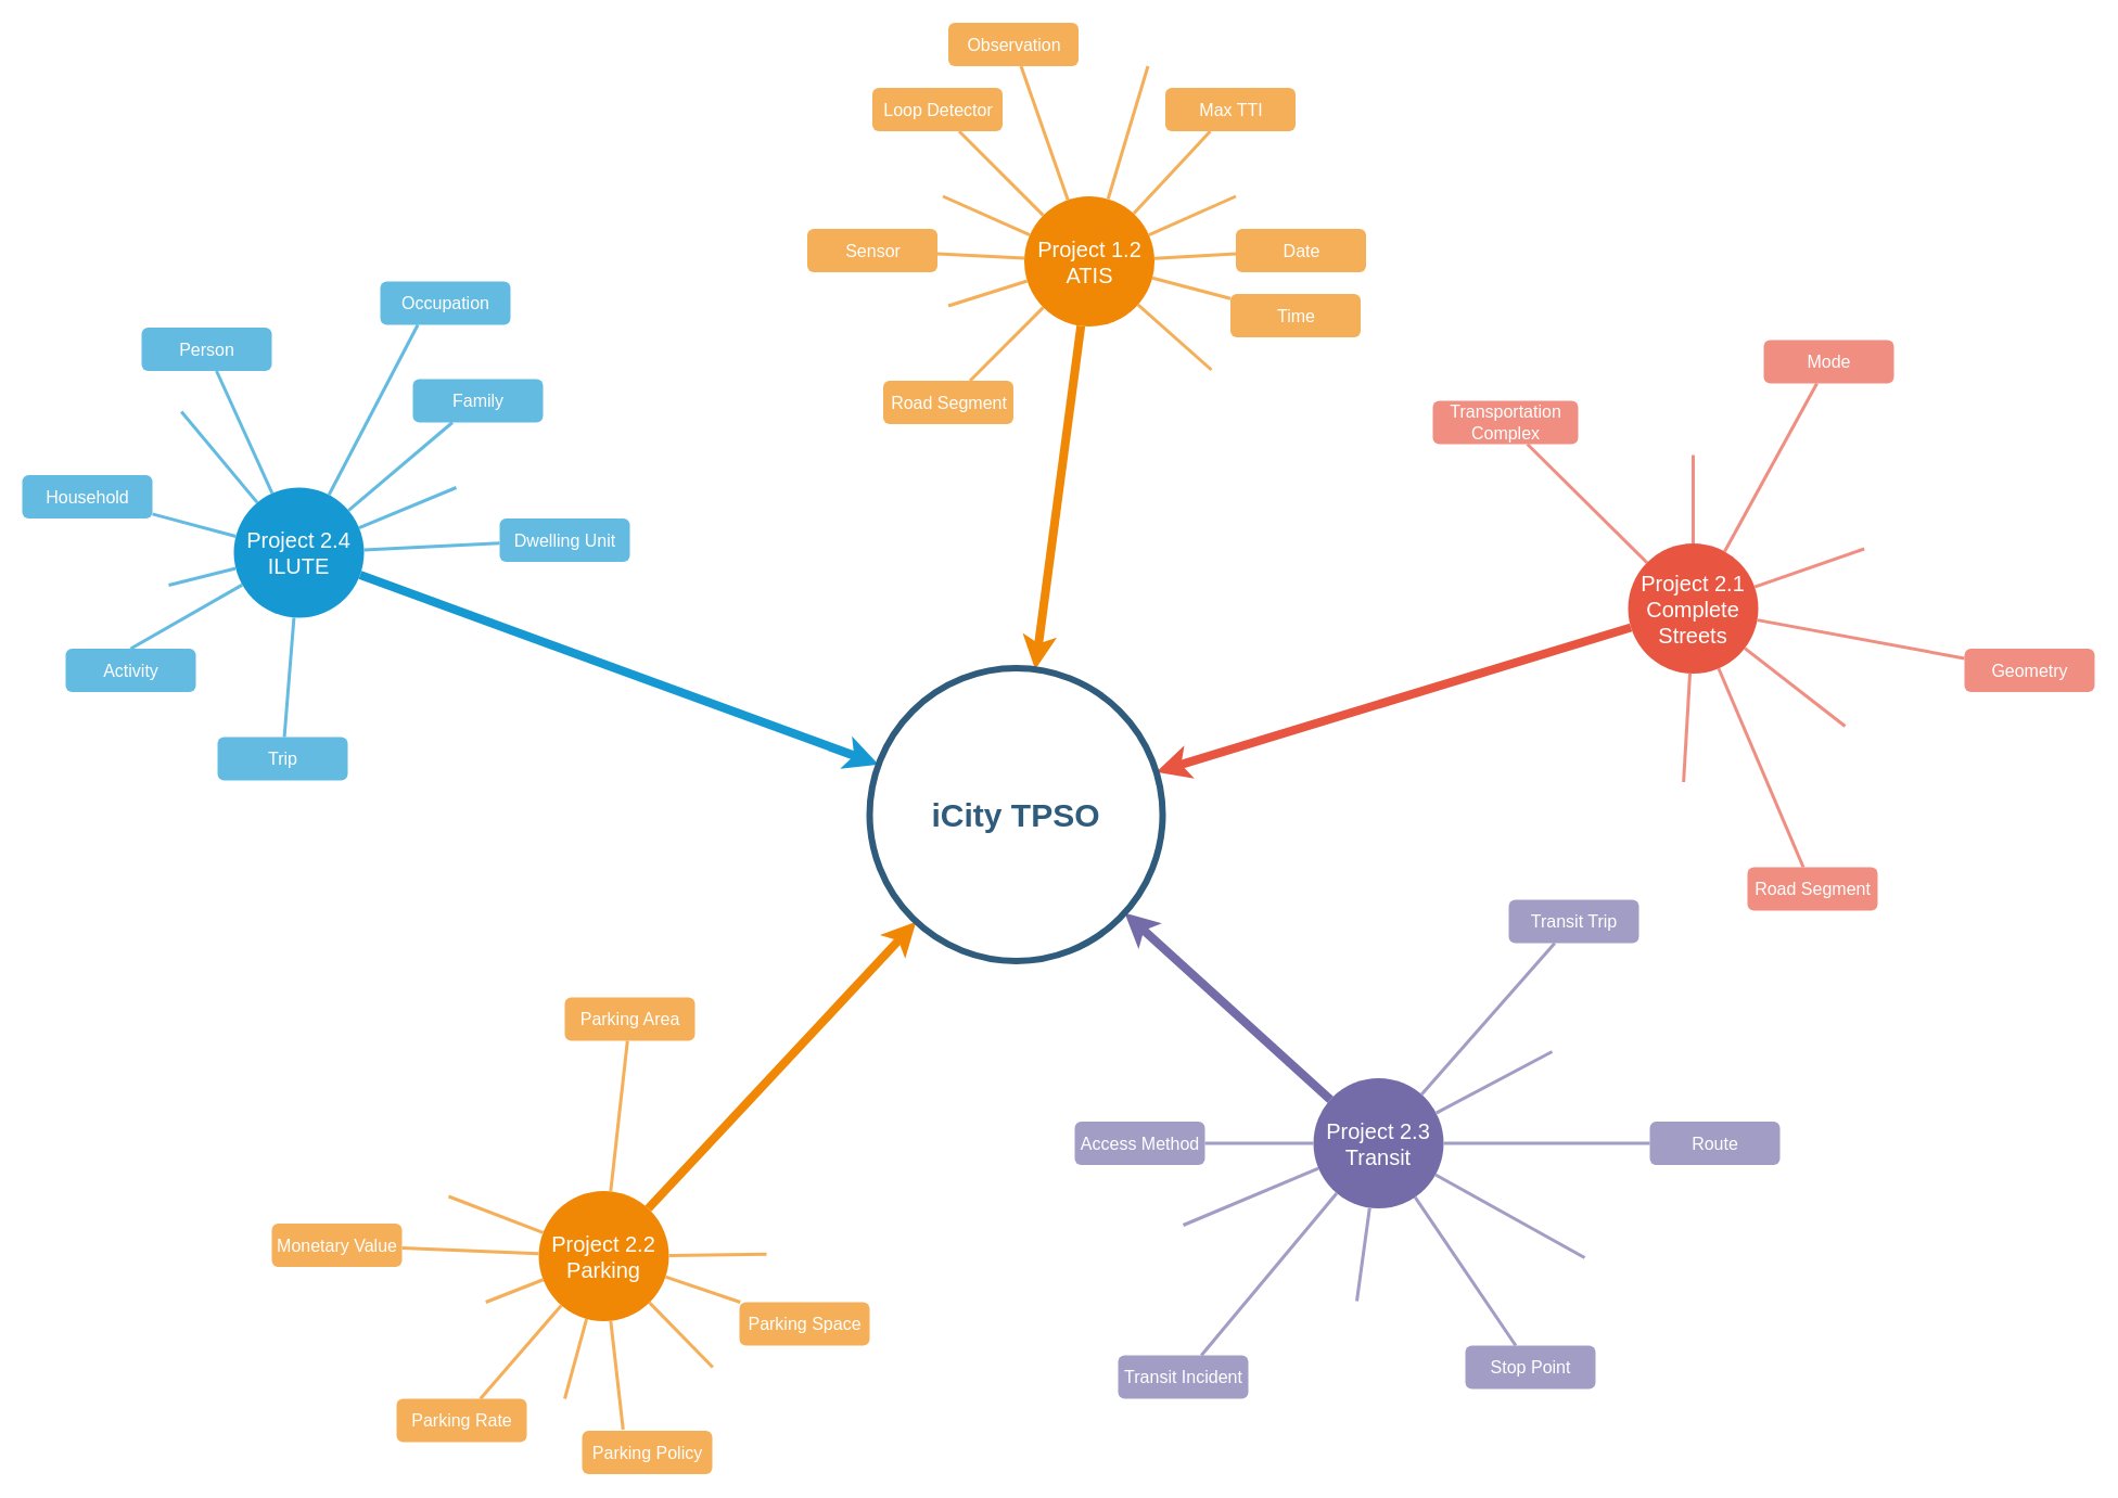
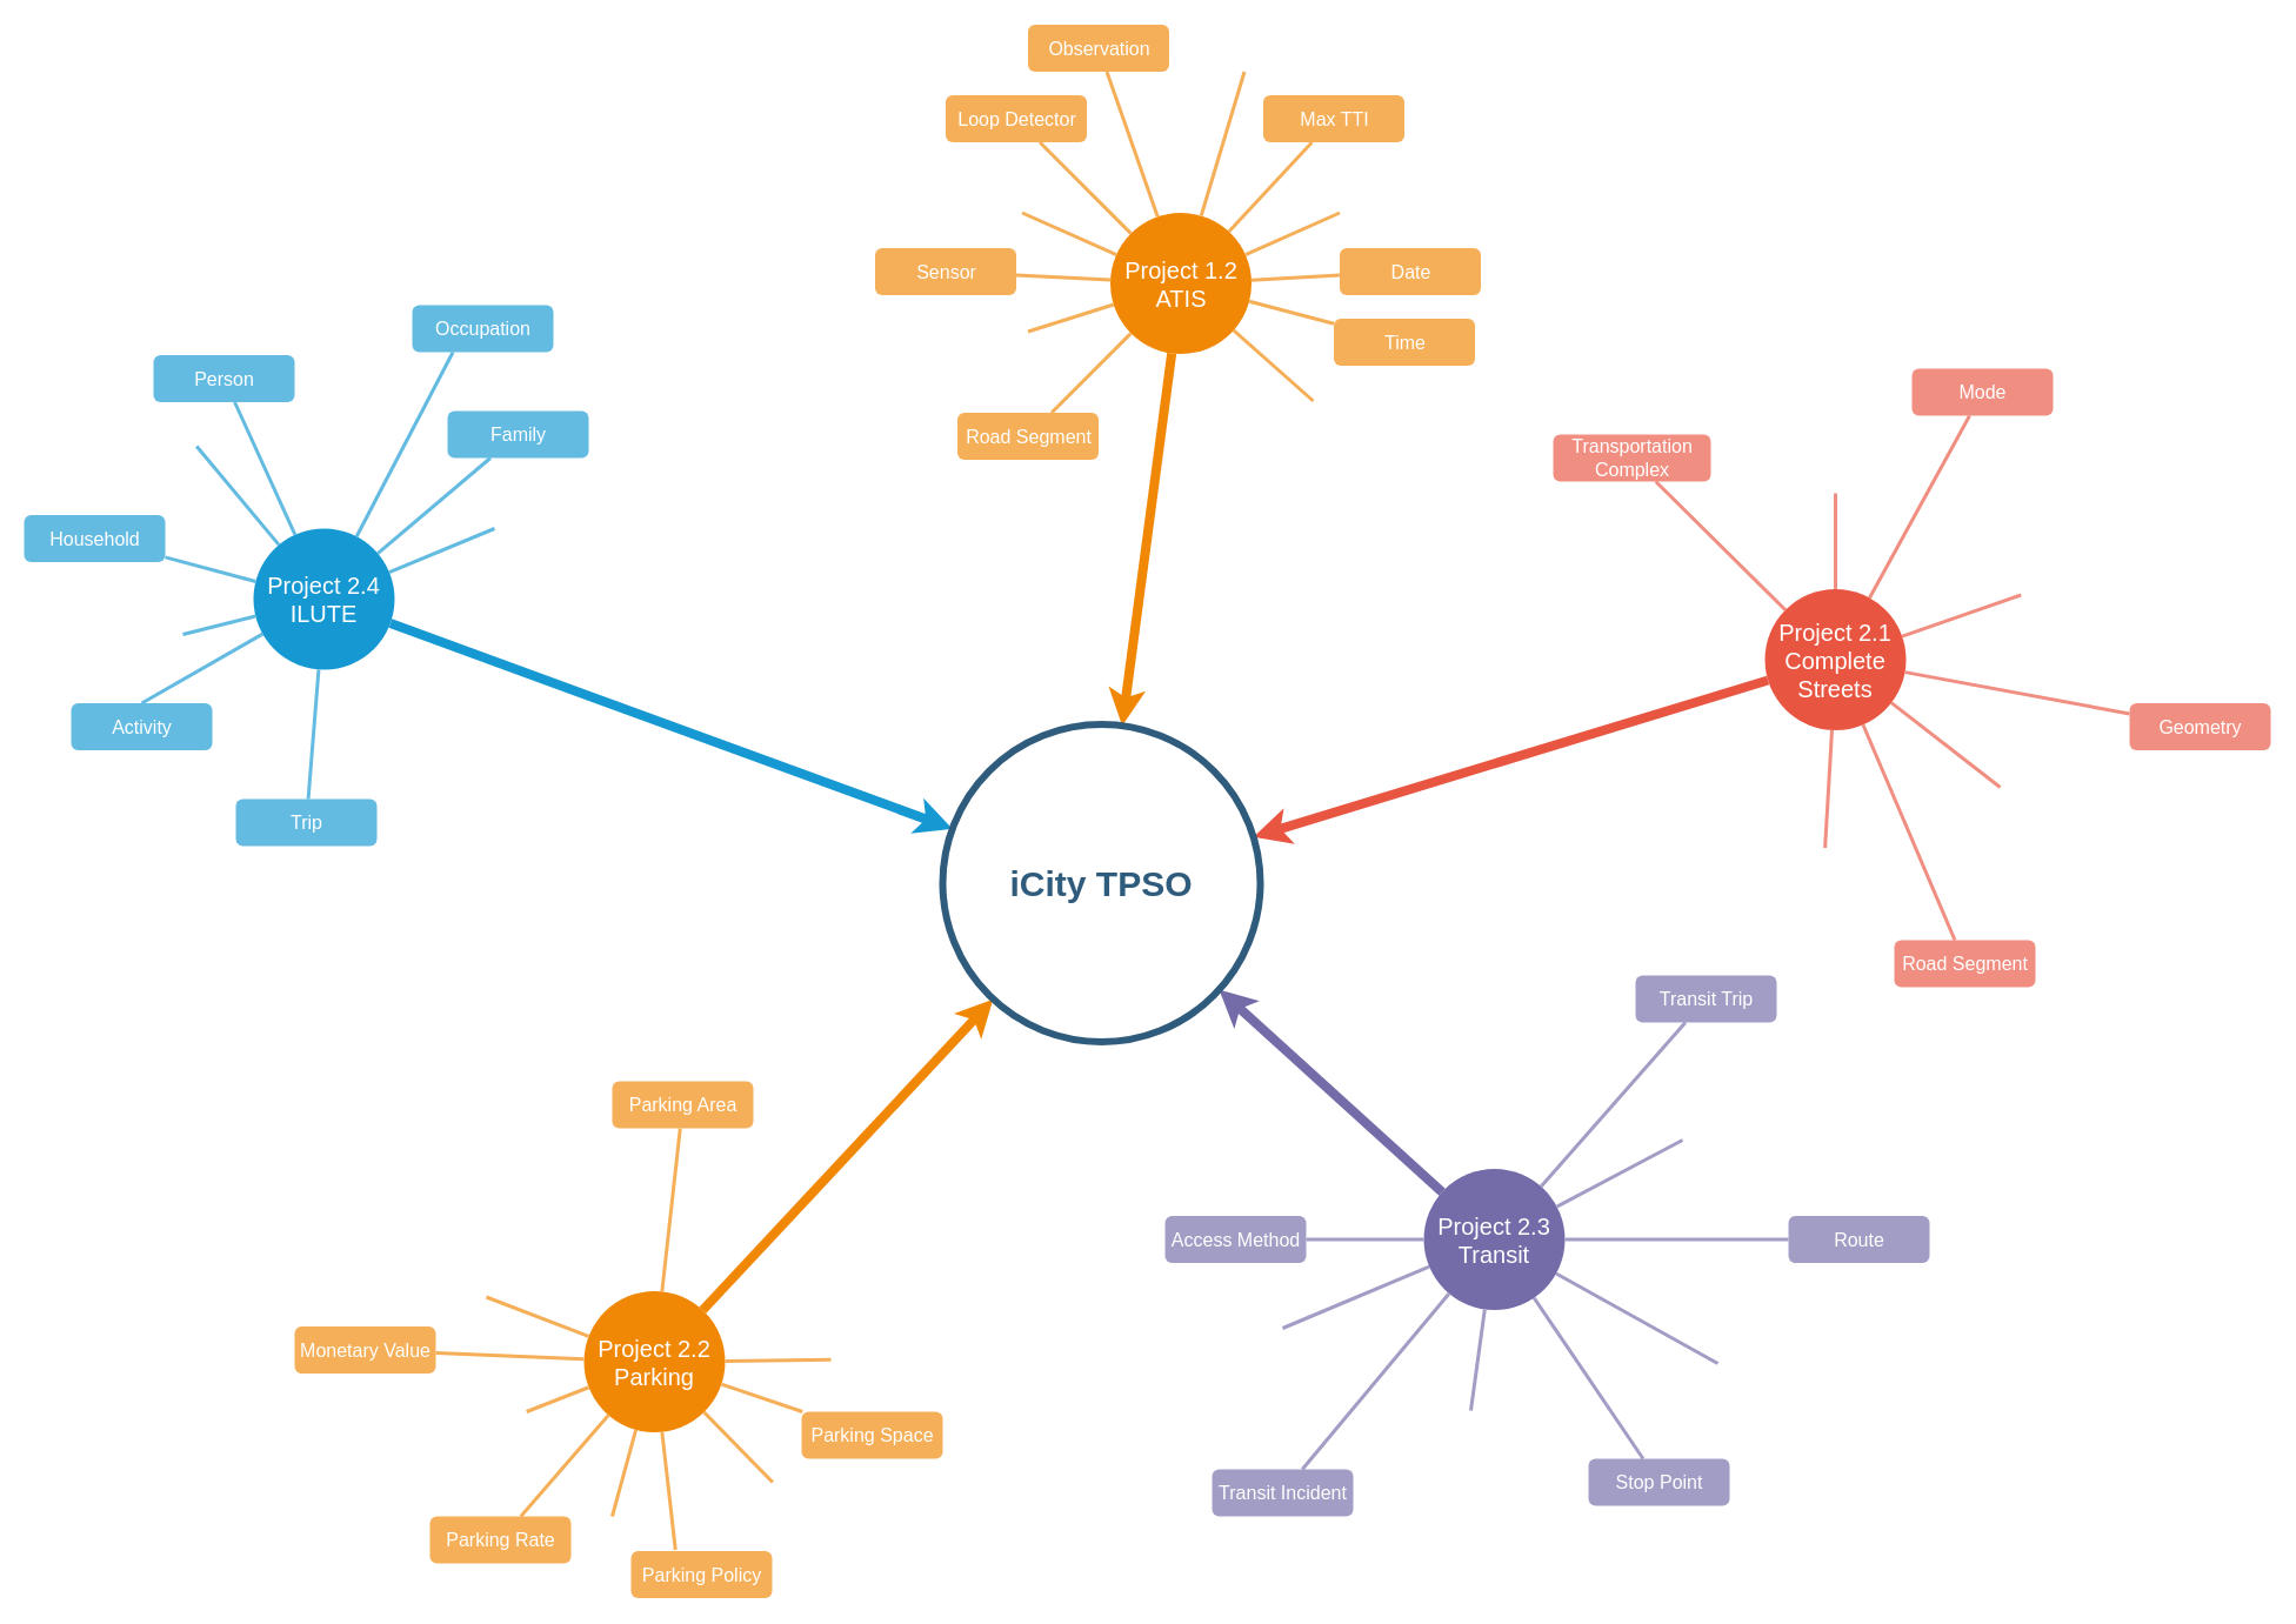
- <mxCell id="47" value="Dwelling Unit" style="rounded=1;fillColor=#64BBE2;strokeColor=none;strokeWidth=3;shadow=0;html=1;fontColor=#FFFFFF;fontSize=16;" parent="2" vertex="1"><mxGeometry x="440" y="457" width="120" height="40" as="geometry" /></mxCell>
- <mxCell id="54" value="" style="edgeStyle=none;endArrow=none;strokeWidth=3;strokeColor=#64BBE2;html=1;" parent="2" source="5" target="47" edge="1"><mxGeometry x="-1765" y="-181.5" width="100" height="100" as="geometry"><mxPoint x="-1765" y="-81.5" as="sourcePoint" /><mxPoint x="-1665" y="-181.5" as="targetPoint" /></mxGeometry></mxCell>
